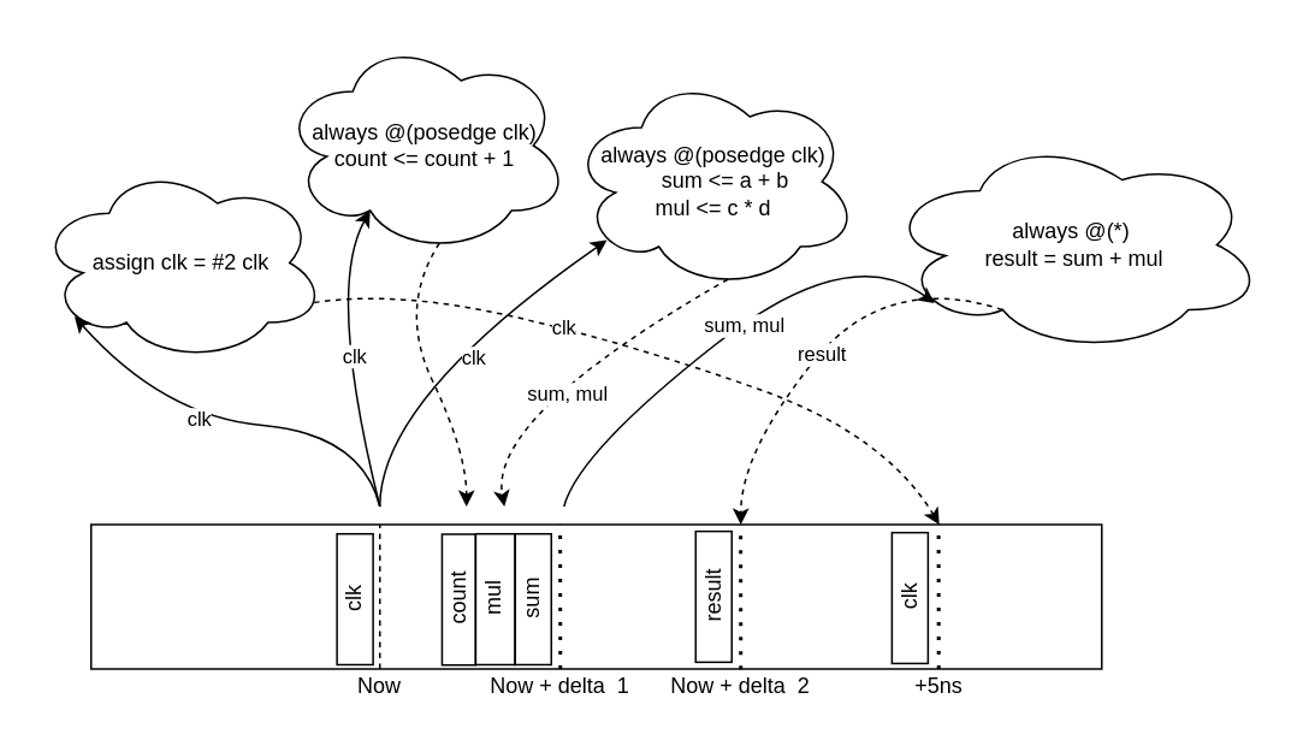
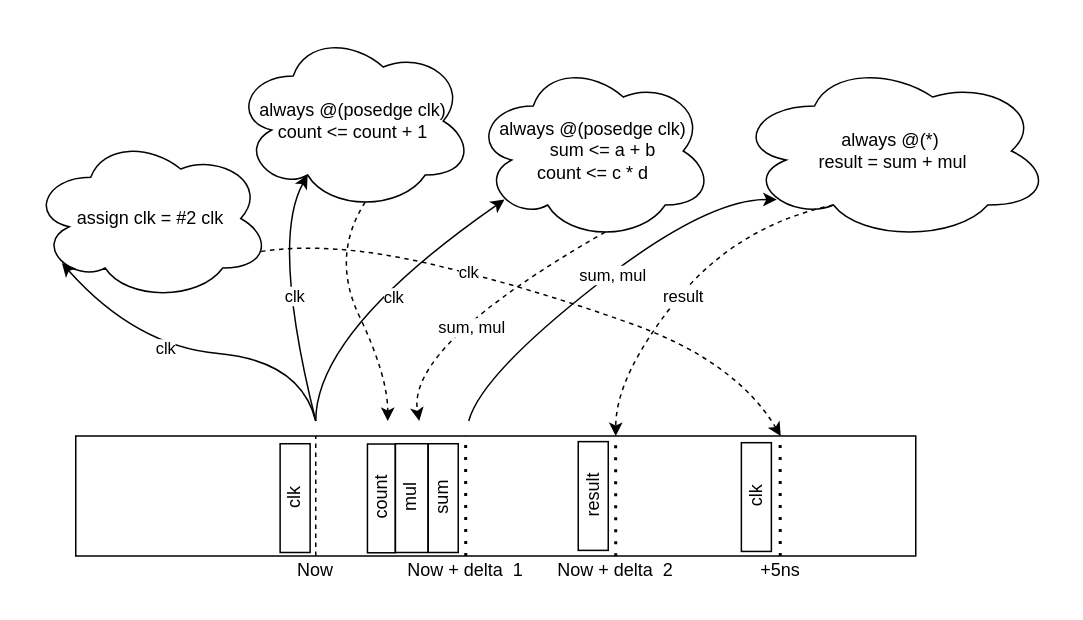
- <mxCell id="3" value="&lt;span&gt;always @(posedge clk)&lt;/span&gt;&lt;br&gt;&lt;span&gt;&amp;nbsp; &amp;nbsp; sum &amp;lt;= a + b&lt;br&gt;mul &amp;lt;= c * d&lt;br&gt;&lt;/span&gt;" style="ellipse;shape=cloud;whiteSpace=wrap;html=1;" vertex="1" parent="1"><mxGeometry x="315" y="40" width="160" height="120" as="geometry" /></mxCell>
+ <mxCell id="3" value="&lt;span&gt;always @(posedge clk)&lt;/span&gt;&lt;br&gt;&lt;span&gt;&amp;nbsp; &amp;nbsp; sum &amp;lt;= a + b&lt;br&gt;count &amp;lt;= c * d&lt;br&gt;&lt;/span&gt;" style="ellipse;shape=cloud;whiteSpace=wrap;html=1;" vertex="1" parent="1"><mxGeometry x="315" y="40" width="160" height="120" as="geometry" /></mxCell>
- <mxCell id="18" value="always @(*)&amp;nbsp;&lt;br&gt;result = sum + mul" style="ellipse;shape=cloud;whiteSpace=wrap;html=1;" vertex="1" parent="1"><mxGeometry x="490" y="75" width="210" height="120" as="geometry" /></mxCell>
+ <mxCell id="18" value="always @(*)&amp;nbsp;&lt;br&gt;result = sum + mul" style="ellipse;shape=cloud;whiteSpace=wrap;html=1;" vertex="1" parent="1"><mxGeometry x="490" y="40" width="210" height="120" as="geometry" /></mxCell>
